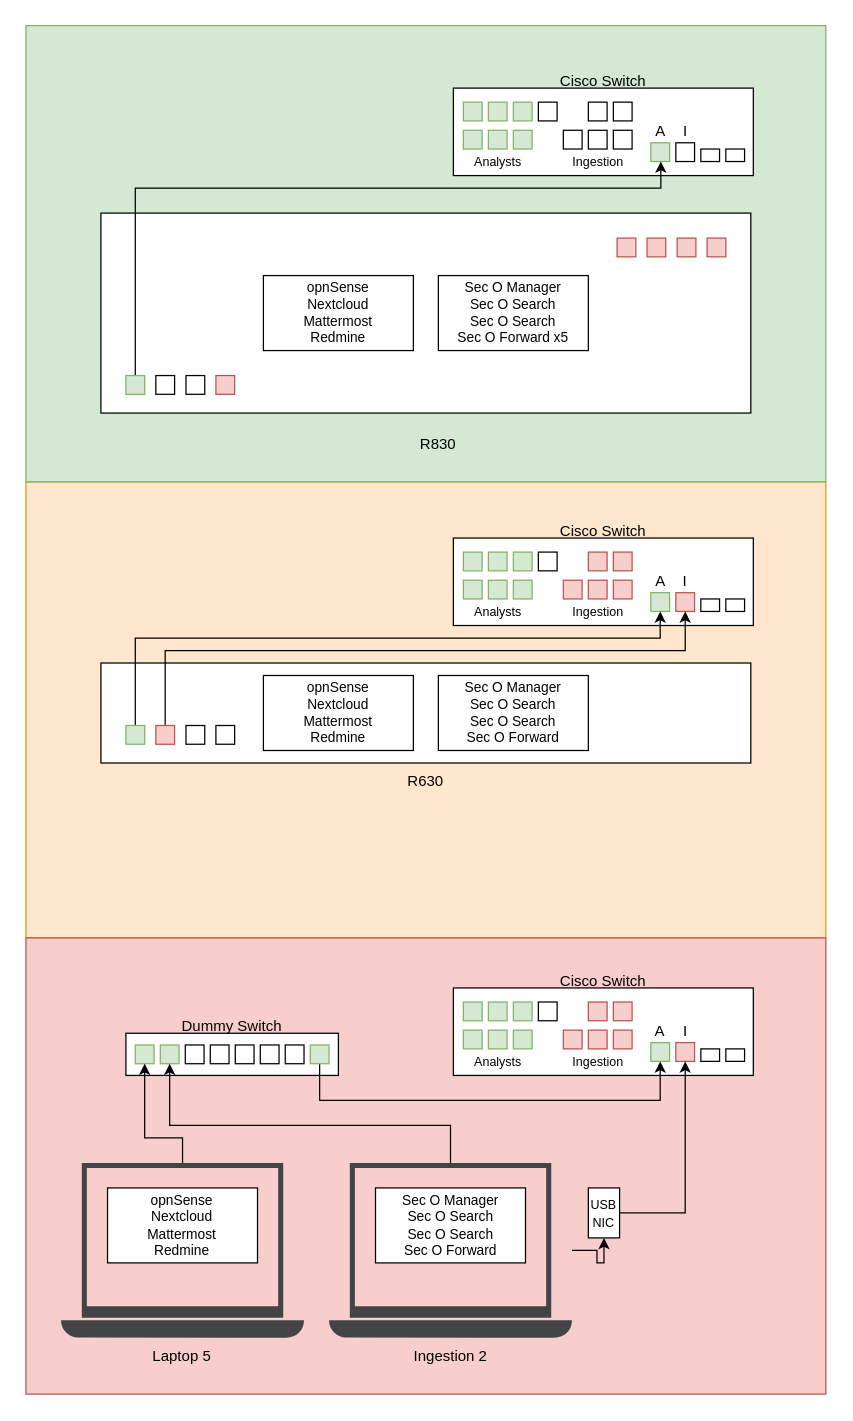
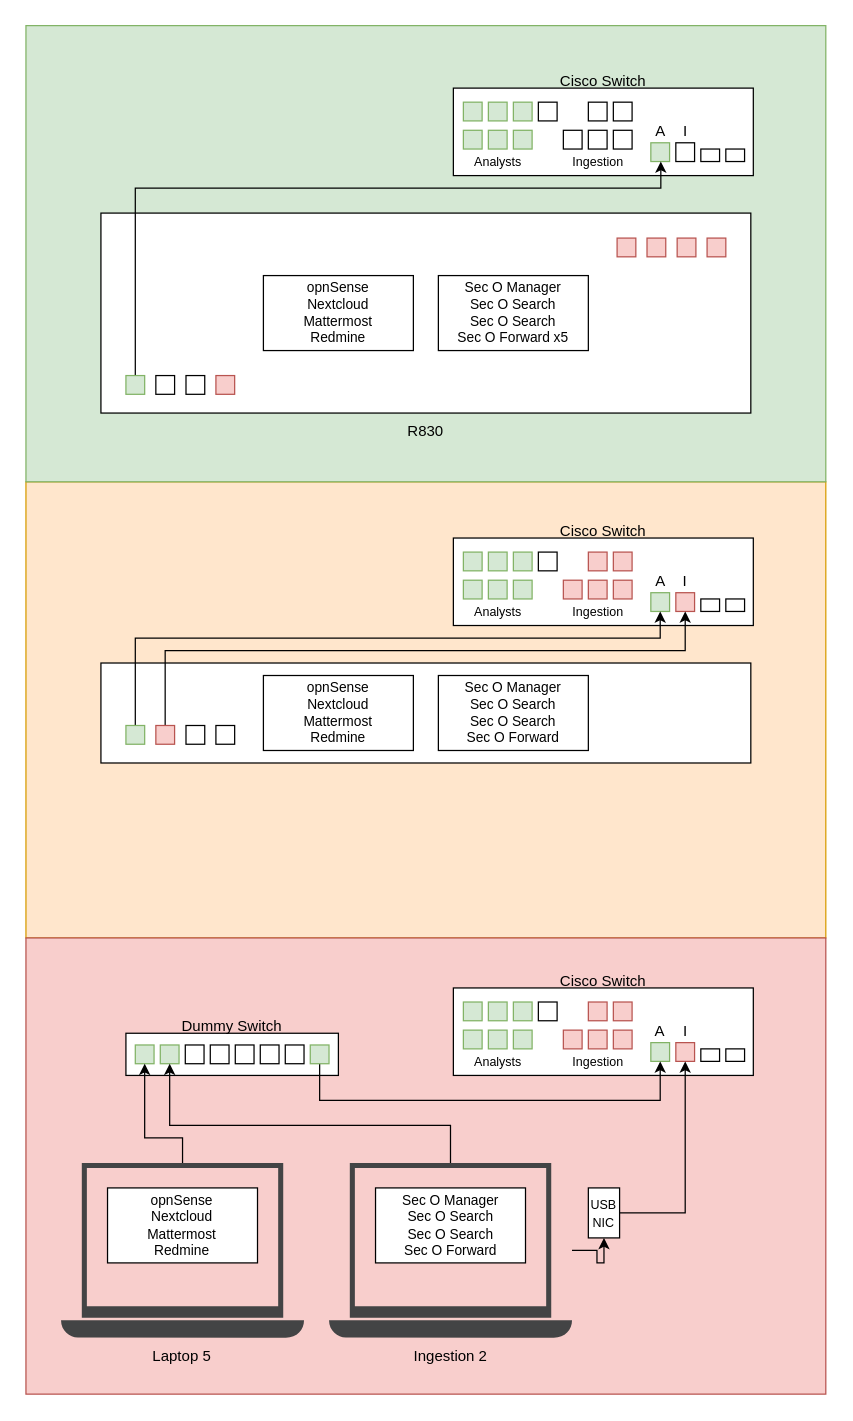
- <mxCell id="96" value="R830" style="text;html=1;strokeColor=none;fillColor=none;align=center;verticalAlign=middle;whiteSpace=wrap;rounded=0;" parent="1" vertex="1"><mxGeometry x="301" y="340" width="98" height="30" as="geometry" /></mxCell>
+ <mxCell id="96" value="R830" style="text;html=1;strokeColor=none;fillColor=none;align=center;verticalAlign=middle;whiteSpace=wrap;rounded=0;" parent="1" vertex="1"><mxGeometry x="291" y="330" width="98" height="30" as="geometry" /></mxCell>
- <mxCell id="95" value="R630" style="text;html=1;strokeColor=none;fillColor=none;align=center;verticalAlign=middle;whiteSpace=wrap;rounded=0;" parent="1" vertex="1"><mxGeometry x="291" y="610" width="98" height="30" as="geometry" /></mxCell>
